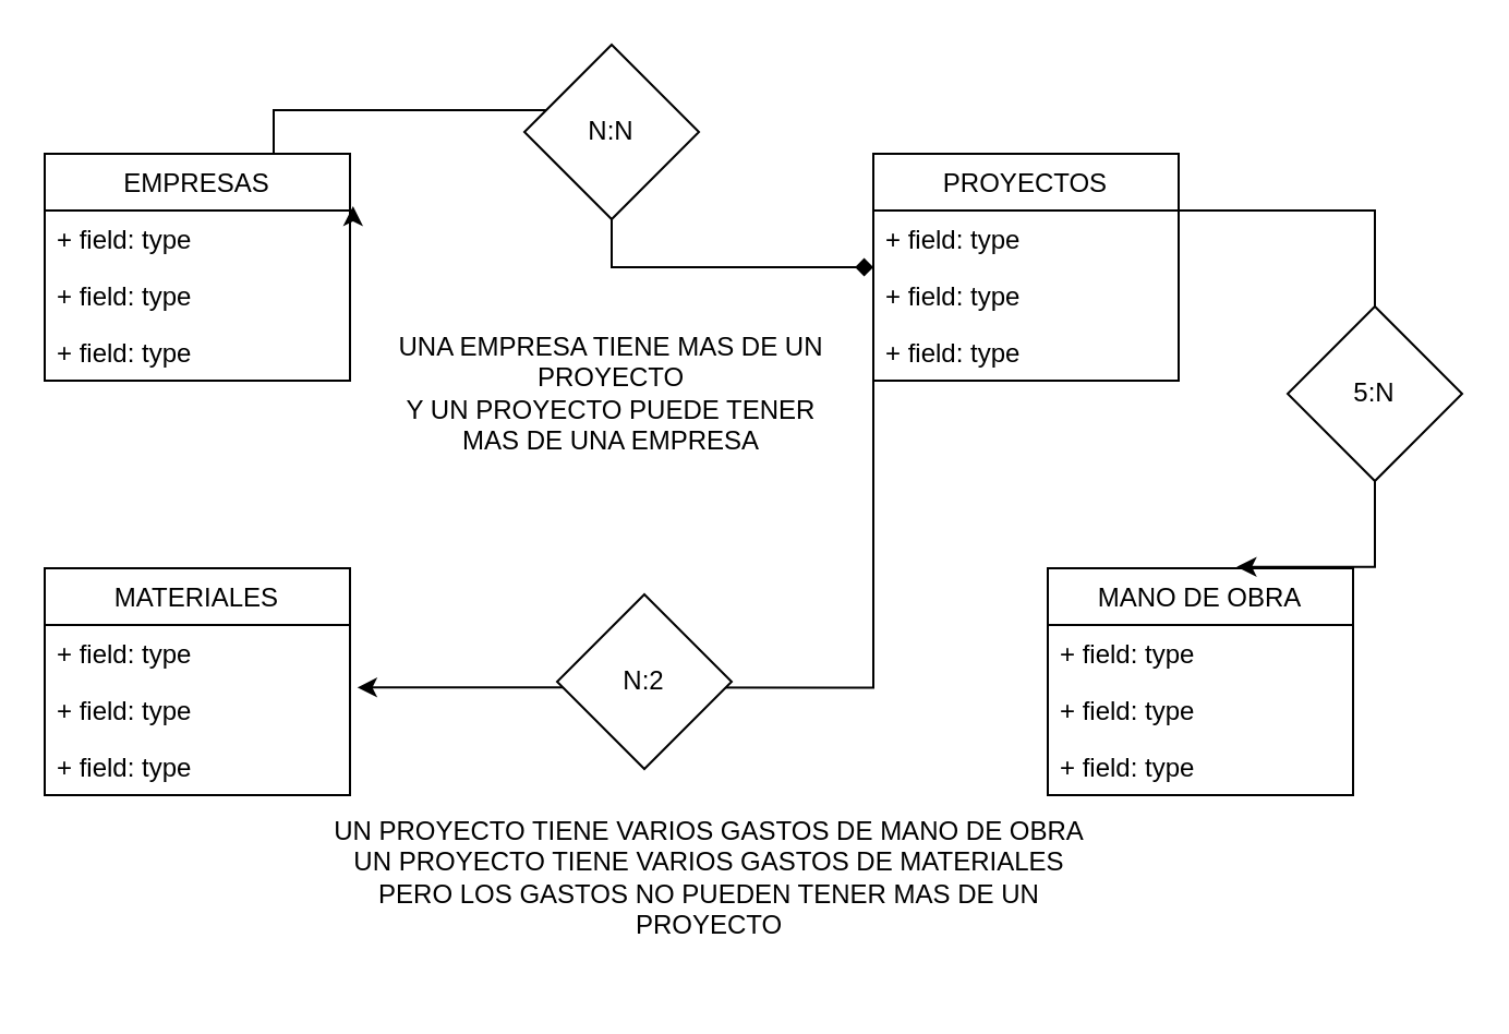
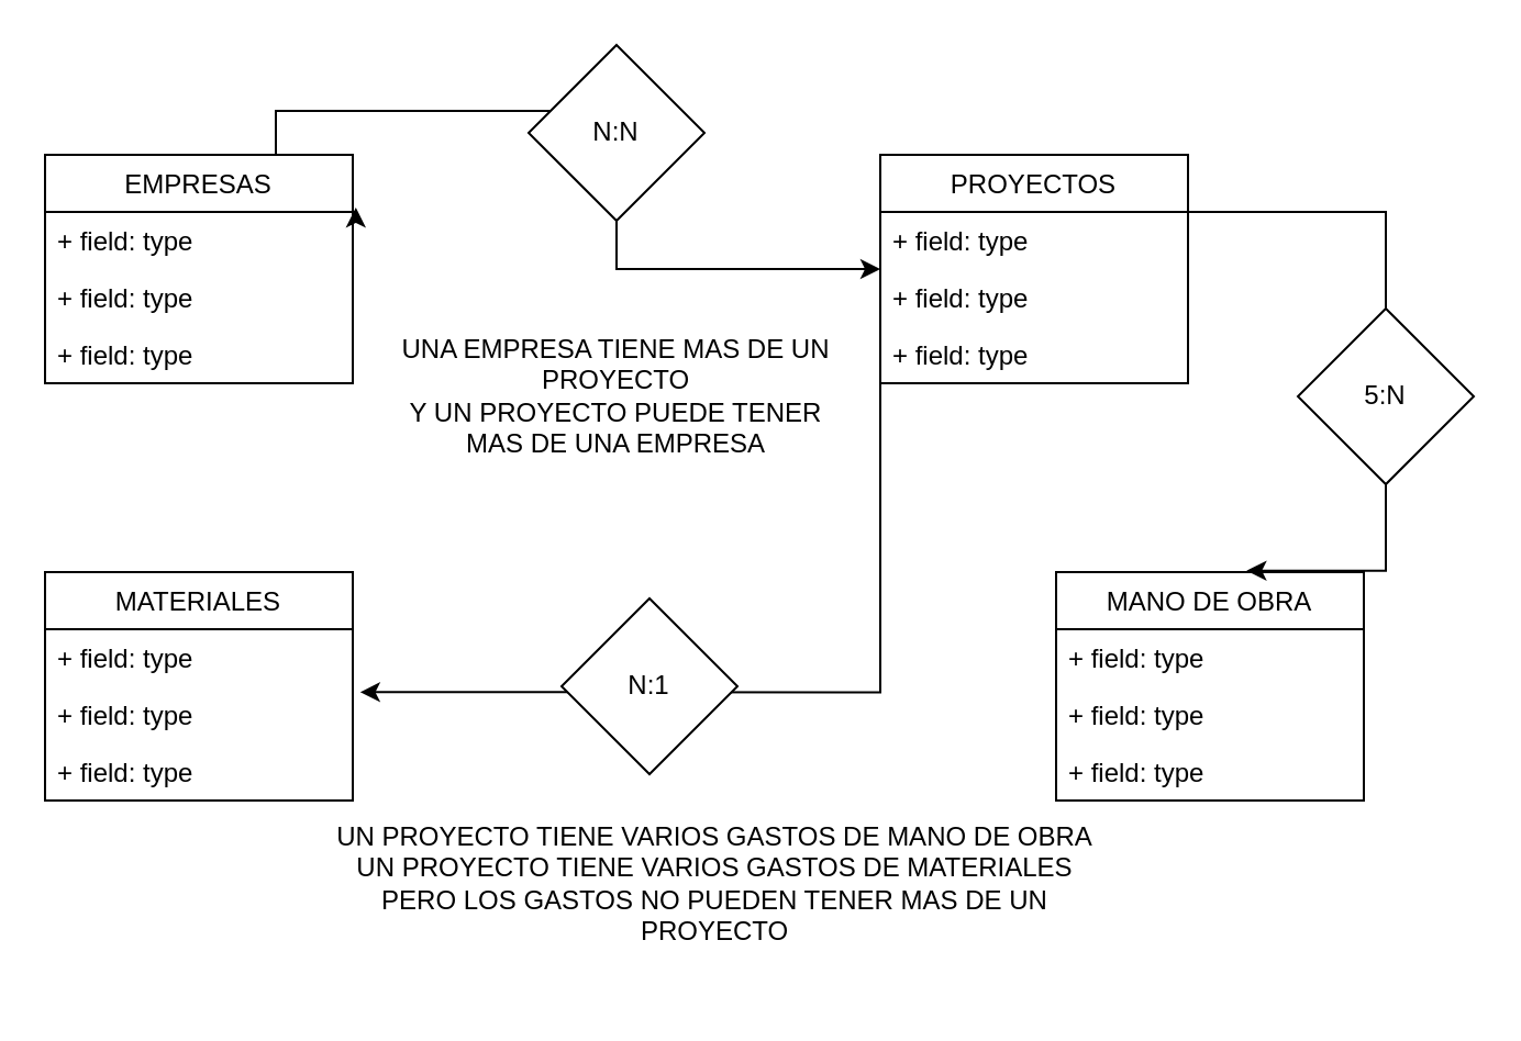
- <mxCell id="2" style="edgeStyle=orthogonalEdgeStyle;rounded=0;orthogonalLoop=1;jettySize=auto;html=1;exitX=0.75;exitY=0;exitDx=0;exitDy=0;endArrow=diamond;" edge="1" parent="1" source="3" target="9"><mxGeometry relative="1" as="geometry" /></mxCell>
+ <mxCell id="2" style="edgeStyle=orthogonalEdgeStyle;rounded=0;orthogonalLoop=1;jettySize=auto;html=1;exitX=0.75;exitY=0;exitDx=0;exitDy=0;" edge="1" parent="1" source="3" target="9"><mxGeometry relative="1" as="geometry" /></mxCell>
- <mxCell id="28" value="N:2" style="text;html=1;strokeColor=none;fillColor=none;align=center;verticalAlign=middle;whiteSpace=wrap;rounded=0;" vertex="1" parent="1"><mxGeometry x="265" y="297" width="60" height="30" as="geometry" /></mxCell>
+ <mxCell id="28" value="N:1" style="text;html=1;strokeColor=none;fillColor=none;align=center;verticalAlign=middle;whiteSpace=wrap;rounded=0;" vertex="1" parent="1"><mxGeometry x="265" y="297" width="60" height="30" as="geometry" /></mxCell>
